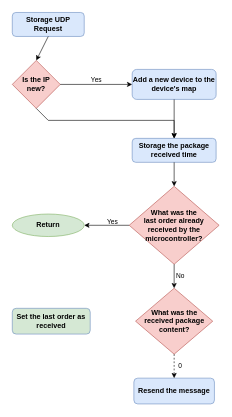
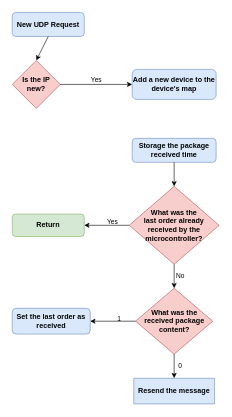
- <mxCell id="2" value="Storage UDP Request" style="rounded=1;whiteSpace=wrap;html=1;fontStyle=1;fillColor=#dae8fc;strokeColor=#6c8ebf;" vertex="1" parent="1"><mxGeometry x="20" y="20" width="120" height="40" as="geometry" /></mxCell>
+ <mxCell id="2" value="New UDP Request" style="rounded=1;whiteSpace=wrap;html=1;fontStyle=1;fillColor=#dae8fc;strokeColor=#6c8ebf;" vertex="1" parent="1"><mxGeometry x="20" y="20" width="120" height="40" as="geometry" /></mxCell>
- <mxCell id="10" value="" style="endArrow=classic;html=1;rounded=0;exitX=0.5;exitY=1;exitDx=0;exitDy=0;entryX=0.5;entryY=0;entryDx=0;entryDy=0;" edge="1" parent="1" source="6" target="9"><mxGeometry width="50" height="50" relative="1" as="geometry"><mxPoint x="300" y="310" as="sourcePoint" /><mxPoint x="350" y="260" as="targetPoint" /></mxGeometry></mxCell>
- <mxCell id="8" value="" style="endArrow=classic;html=1;rounded=0;exitX=0.5;exitY=1;exitDx=0;exitDy=0;entryX=0.5;entryY=0;entryDx=0;entryDy=0;" edge="1" parent="1" source="3" target="9"><mxGeometry width="50" height="50" relative="1" as="geometry"><mxPoint x="300" y="210" as="sourcePoint" /><mxPoint x="290" y="220" as="targetPoint" /><Array as="points"><mxPoint x="80" y="200" /><mxPoint x="290" y="200" /></Array></mxGeometry></mxCell>
- <mxCell id="14" value="&lt;div&gt;&lt;b&gt;Return&lt;/b&gt;&lt;/div&gt;" style="ellipse;whiteSpace=wrap;html=1;fillColor=#d5e8d4;strokeColor=#82b366;" vertex="1" parent="1"><mxGeometry x="20" y="356.25" width="120" height="37.5" as="geometry" /></mxCell>
+ <mxCell id="14" value="&lt;div&gt;&lt;b&gt;Return&lt;/b&gt;&lt;/div&gt;" style="rounded=1;whiteSpace=wrap;html=1;fillColor=#d5e8d4;strokeColor=#82b366;" vertex="1" parent="1"><mxGeometry x="20" y="356.25" width="120" height="37.5" as="geometry" /></mxCell>
- <mxCell id="16" value="&lt;div&gt;&lt;b&gt;Set the last order as received&lt;br&gt;&lt;/b&gt;&lt;/div&gt;" style="rounded=1;whiteSpace=wrap;html=1;fillColor=#d5e8d4;strokeColor=#6c8ebf;" vertex="1" parent="1"><mxGeometry x="20" y="513.5" width="130" height="43" as="geometry" /></mxCell>
+ <mxCell id="16" value="&lt;div&gt;&lt;b&gt;Set the last order as received&lt;br&gt;&lt;/b&gt;&lt;/div&gt;" style="rounded=1;whiteSpace=wrap;html=1;fillColor=#dae8fc;strokeColor=#6c8ebf;" vertex="1" parent="1"><mxGeometry x="20" y="513.5" width="130" height="43" as="geometry" /></mxCell>
+ <mxCell id="17" value="" style="endArrow=classic;html=1;exitX=0;exitY=0.5;exitDx=0;exitDy=0;entryX=1;entryY=0.5;entryDx=0;entryDy=0;" edge="1" parent="1" source="15" target="16"><mxGeometry width="50" height="50" relative="1" as="geometry"><mxPoint x="270" y="380" as="sourcePoint" /><mxPoint x="320" y="330" as="targetPoint" /></mxGeometry></mxCell>
+ <mxCell id="18" value="&lt;div&gt;1&lt;/div&gt;&lt;div&gt;&lt;br&gt;&lt;/div&gt;" style="edgeLabel;html=1;align=center;verticalAlign=middle;resizable=0;points=[];labelBackgroundColor=none;" vertex="1" connectable="0" parent="17"><mxGeometry x="-0.251" y="2" relative="1" as="geometry"><mxPoint as="offset" /></mxGeometry></mxCell>
- <mxCell id="20" value="0" style="endArrow=classic;html=1;exitX=0.5;exitY=1;exitDx=0;exitDy=0;entryX=0.5;entryY=0;entryDx=0;entryDy=0;dashed=1;" edge="1" parent="1" source="15" target="19"><mxGeometry x="-0.0" y="10" width="50" height="50" relative="1" as="geometry"><mxPoint x="270" y="660" as="sourcePoint" /><mxPoint x="320" y="610" as="targetPoint" /><mxPoint as="offset" /></mxGeometry></mxCell>
+ <mxCell id="20" value="0" style="endArrow=classic;html=1;exitX=0.5;exitY=1;exitDx=0;exitDy=0;entryX=0.5;entryY=0;entryDx=0;entryDy=0;" edge="1" parent="1" source="15" target="19"><mxGeometry x="-0.0" y="10" width="50" height="50" relative="1" as="geometry"><mxPoint x="270" y="660" as="sourcePoint" /><mxPoint x="320" y="610" as="targetPoint" /><mxPoint as="offset" /></mxGeometry></mxCell>
- <mxCell id="19" value="&lt;div&gt;&lt;b&gt;Resend the message&lt;br&gt;&lt;/b&gt;&lt;/div&gt;" style="rounded=1;whiteSpace=wrap;html=1;fillColor=#dae8fc;strokeColor=#6c8ebf;" vertex="1" parent="1"><mxGeometry x="222.81" y="630" width="134.37" height="43" as="geometry" /></mxCell>
+ <mxCell id="19" value="&lt;div&gt;&lt;b&gt;Resend the message&lt;br&gt;&lt;/b&gt;&lt;/div&gt;" style="whiteSpace=wrap;html=1;fillColor=#dae8fc;strokeColor=#6c8ebf;rounded=0;" vertex="1" parent="1"><mxGeometry x="222.81" y="630" width="134.37" height="43" as="geometry" /></mxCell>
